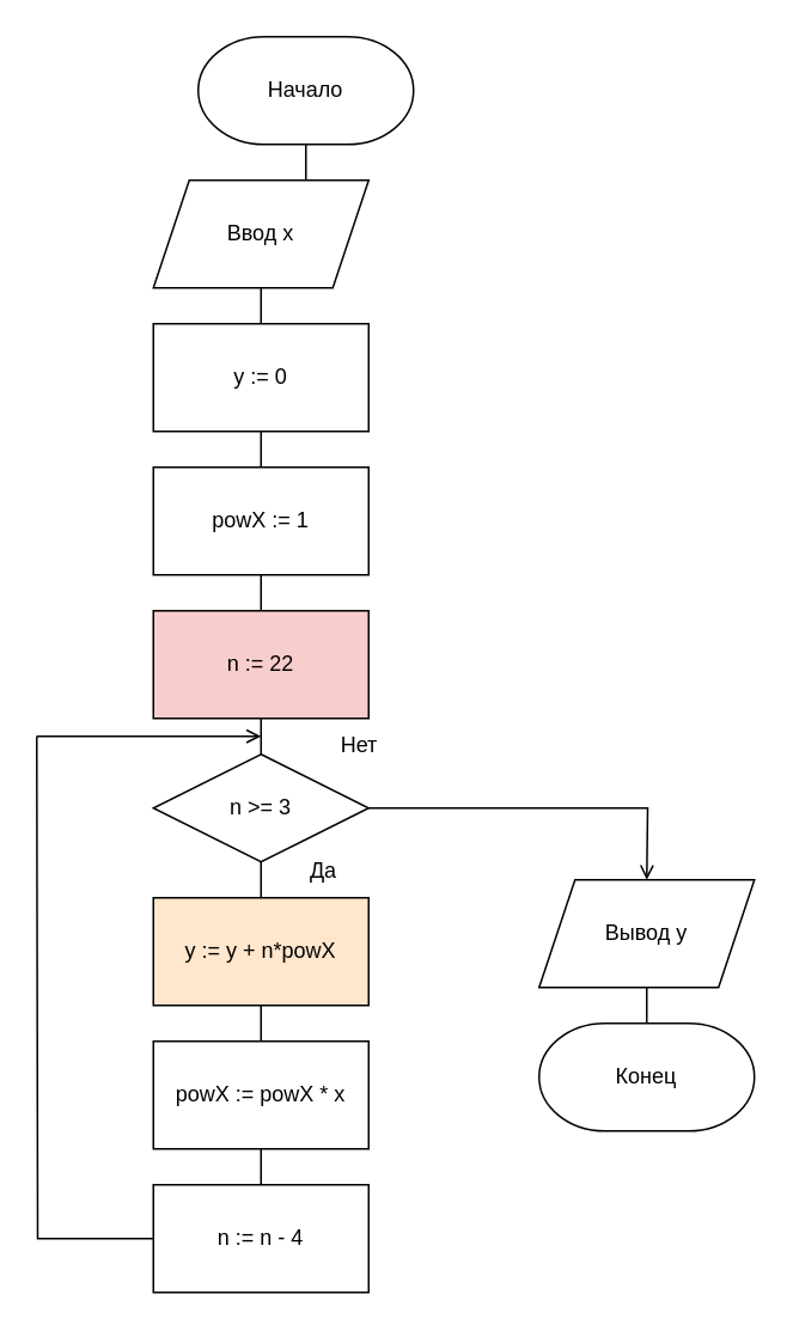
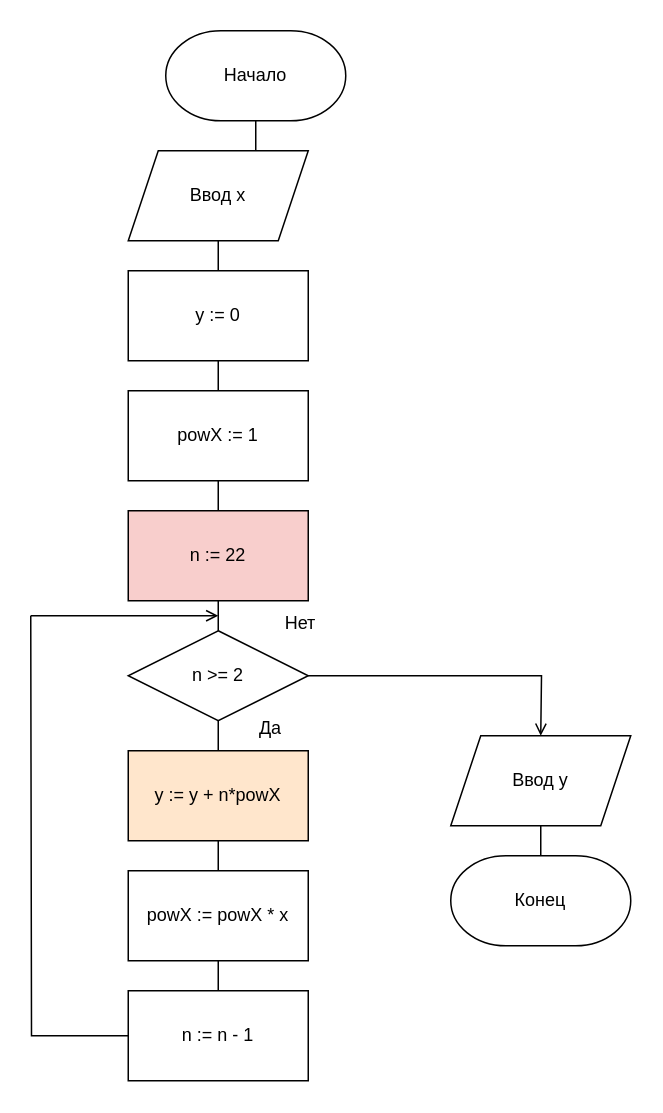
- <mxCell id="10" value="n &amp;gt;= 3" style="rhombus;whiteSpace=wrap;html=1;strokeWidth=1;" vertex="1" parent="1"><mxGeometry x="85" y="420" width="120" height="60" as="geometry" /></mxCell>
+ <mxCell id="10" value="n &amp;gt;= 2" style="rhombus;whiteSpace=wrap;html=1;strokeWidth=1;" vertex="1" parent="1"><mxGeometry x="85" y="420" width="120" height="60" as="geometry" /></mxCell>
- <mxCell id="24" value="Вывод y" style="shape=parallelogram;perimeter=parallelogramPerimeter;whiteSpace=wrap;html=1;fixedSize=1;strokeWidth=1;" vertex="1" parent="1"><mxGeometry x="300" y="490" width="120" height="60" as="geometry" /></mxCell>
+ <mxCell id="24" value="Ввод y" style="shape=parallelogram;perimeter=parallelogramPerimeter;whiteSpace=wrap;html=1;fixedSize=1;strokeWidth=1;" vertex="1" parent="1"><mxGeometry x="300" y="490" width="120" height="60" as="geometry" /></mxCell>
- <mxCell id="19" value="n := n - 4" style="rounded=0;whiteSpace=wrap;html=1;strokeWidth=1;" vertex="1" parent="1"><mxGeometry x="85" y="660" width="120" height="60" as="geometry" /></mxCell>
+ <mxCell id="19" value="n := n - 1" style="rounded=0;whiteSpace=wrap;html=1;strokeWidth=1;" vertex="1" parent="1"><mxGeometry x="85" y="660" width="120" height="60" as="geometry" /></mxCell>
